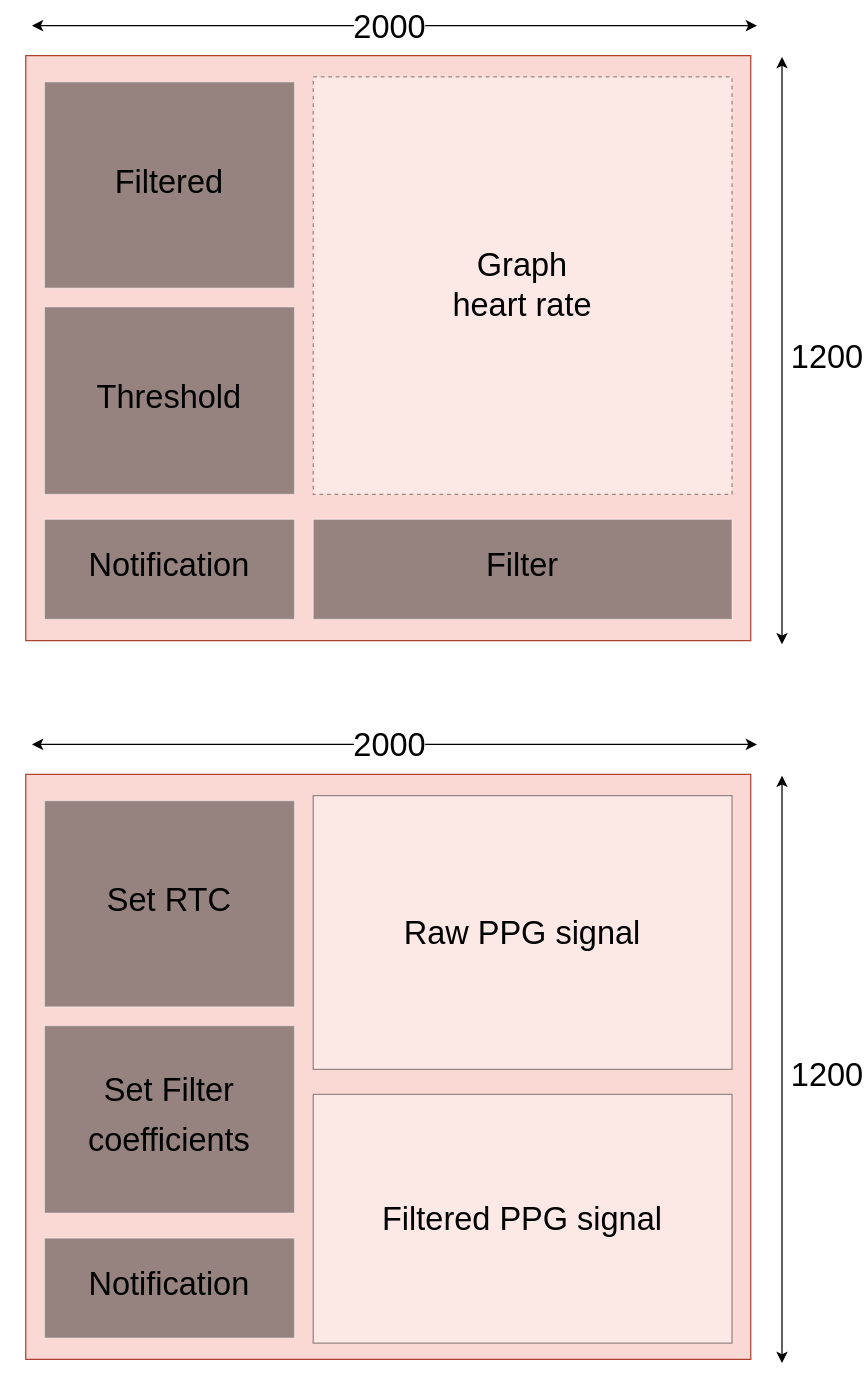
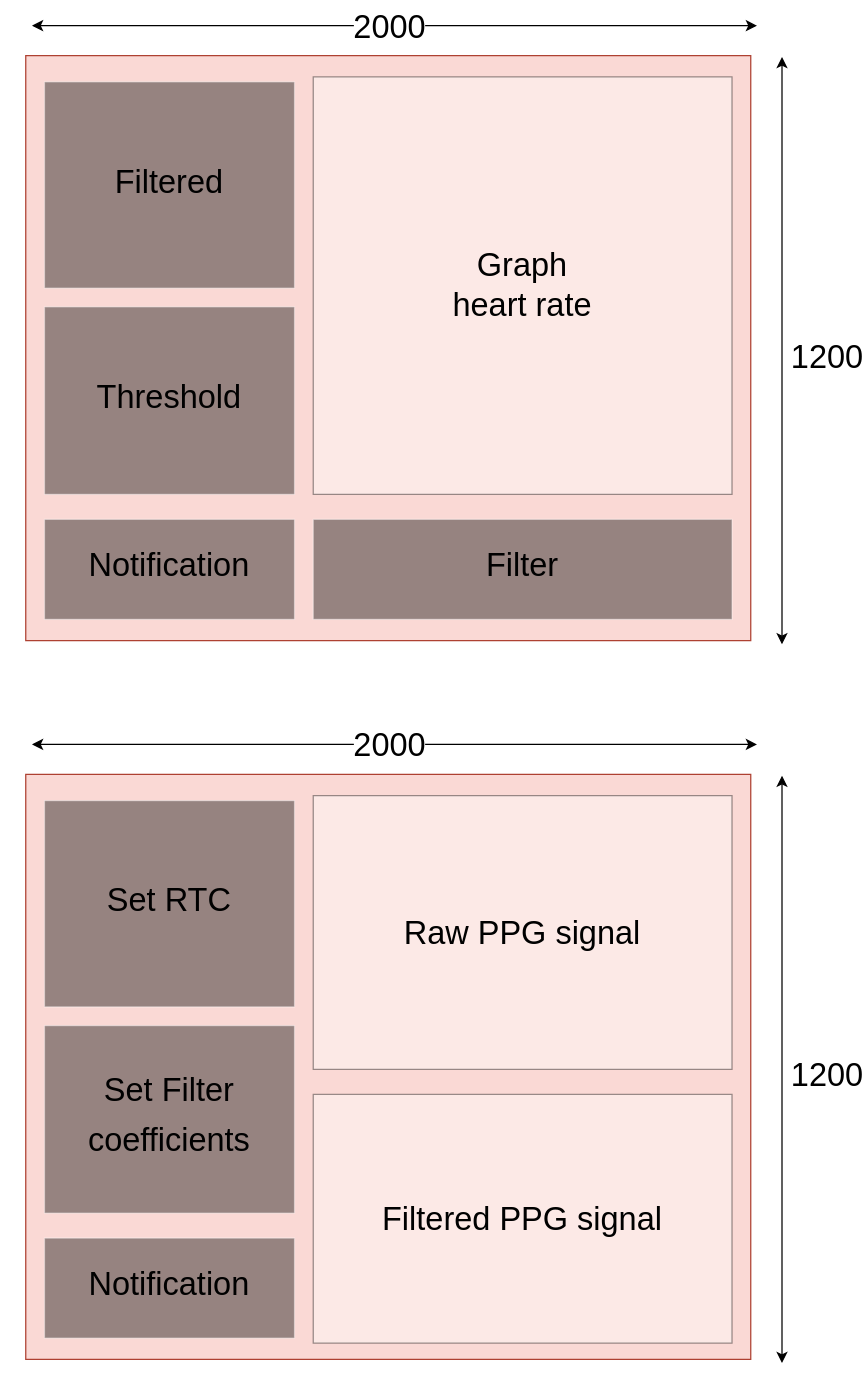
- <mxCell id="3" value="&lt;font style=&quot;font-size: 26px;&quot;&gt;Graph&lt;br&gt;heart rate&lt;br&gt;&lt;/font&gt;" style="rounded=0;whiteSpace=wrap;html=1;opacity=40;imageWidth=24;imageHeight=24;dashed=1;" parent="1" vertex="1"><mxGeometry x="250" y="61" width="335" height="334" as="geometry" /></mxCell>
+ <mxCell id="3" value="&lt;font style=&quot;font-size: 26px;&quot;&gt;Graph&lt;br&gt;heart rate&lt;br&gt;&lt;/font&gt;" style="rounded=0;whiteSpace=wrap;html=1;opacity=40;imageWidth=24;imageHeight=24;" parent="1" vertex="1"><mxGeometry x="250" y="61" width="335" height="334" as="geometry" /></mxCell>
